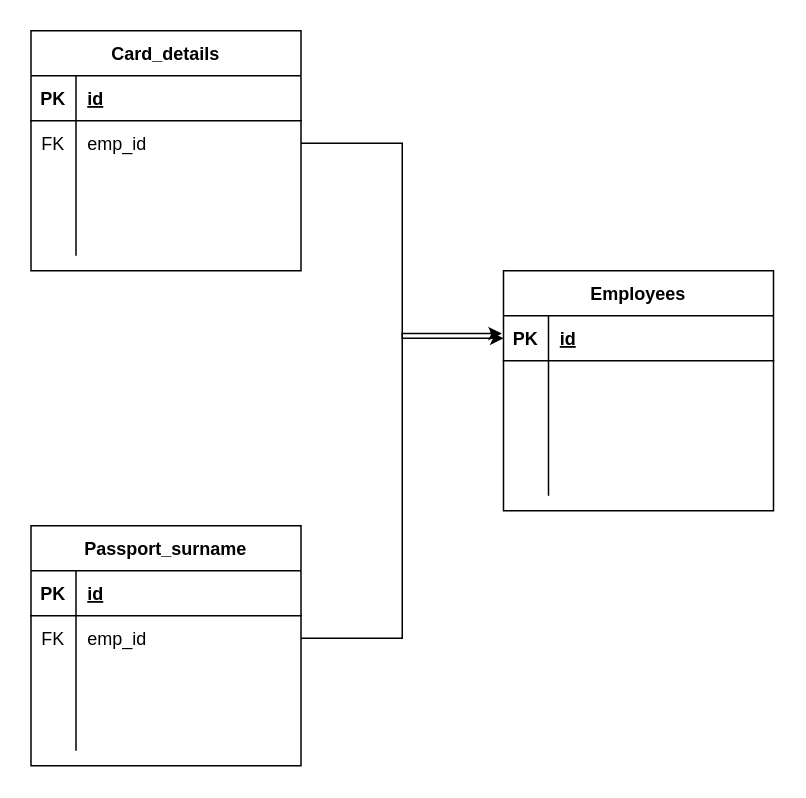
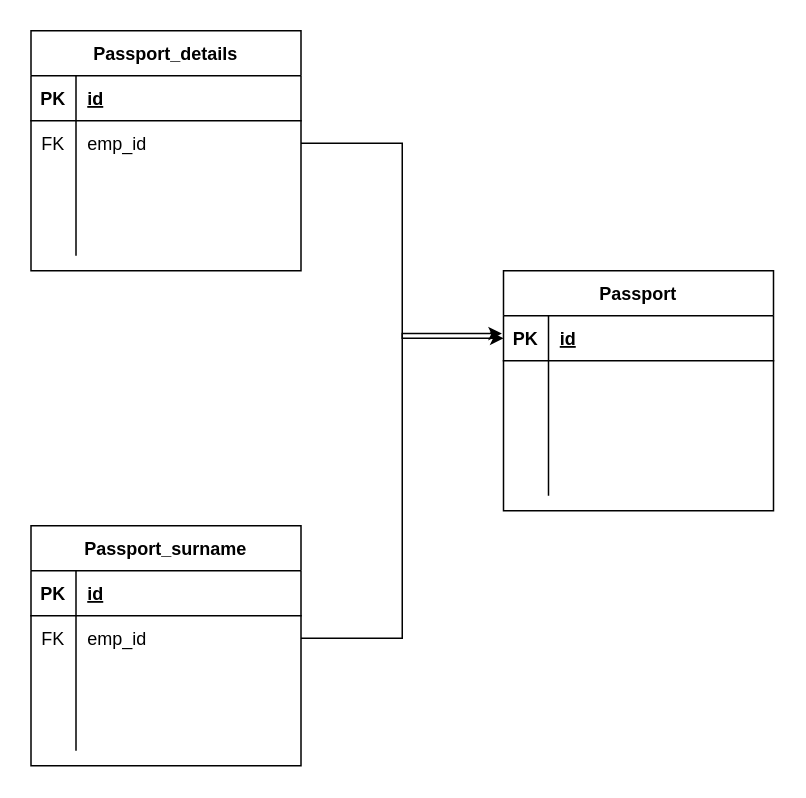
- <mxCell id="25" value="Card_details" style="shape=table;startSize=30;container=1;collapsible=1;childLayout=tableLayout;fixedRows=1;rowLines=0;fontStyle=1;align=center;resizeLast=1;" vertex="1" parent="1"><mxGeometry x="20" y="20" width="180" height="160" as="geometry" /></mxCell>
+ <mxCell id="25" value="Passport_details" style="shape=table;startSize=30;container=1;collapsible=1;childLayout=tableLayout;fixedRows=1;rowLines=0;fontStyle=1;align=center;resizeLast=1;" vertex="1" parent="1"><mxGeometry x="20" y="20" width="180" height="160" as="geometry" /></mxCell>
- <mxCell id="14" value="Employees" style="shape=table;startSize=30;container=1;collapsible=1;childLayout=tableLayout;fixedRows=1;rowLines=0;fontStyle=1;align=center;resizeLast=1;" vertex="1" parent="1"><mxGeometry x="335" y="180" width="180" height="160" as="geometry" /></mxCell>
+ <mxCell id="14" value="Passport" style="shape=table;startSize=30;container=1;collapsible=1;childLayout=tableLayout;fixedRows=1;rowLines=0;fontStyle=1;align=center;resizeLast=1;" vertex="1" parent="1"><mxGeometry x="335" y="180" width="180" height="160" as="geometry" /></mxCell>
